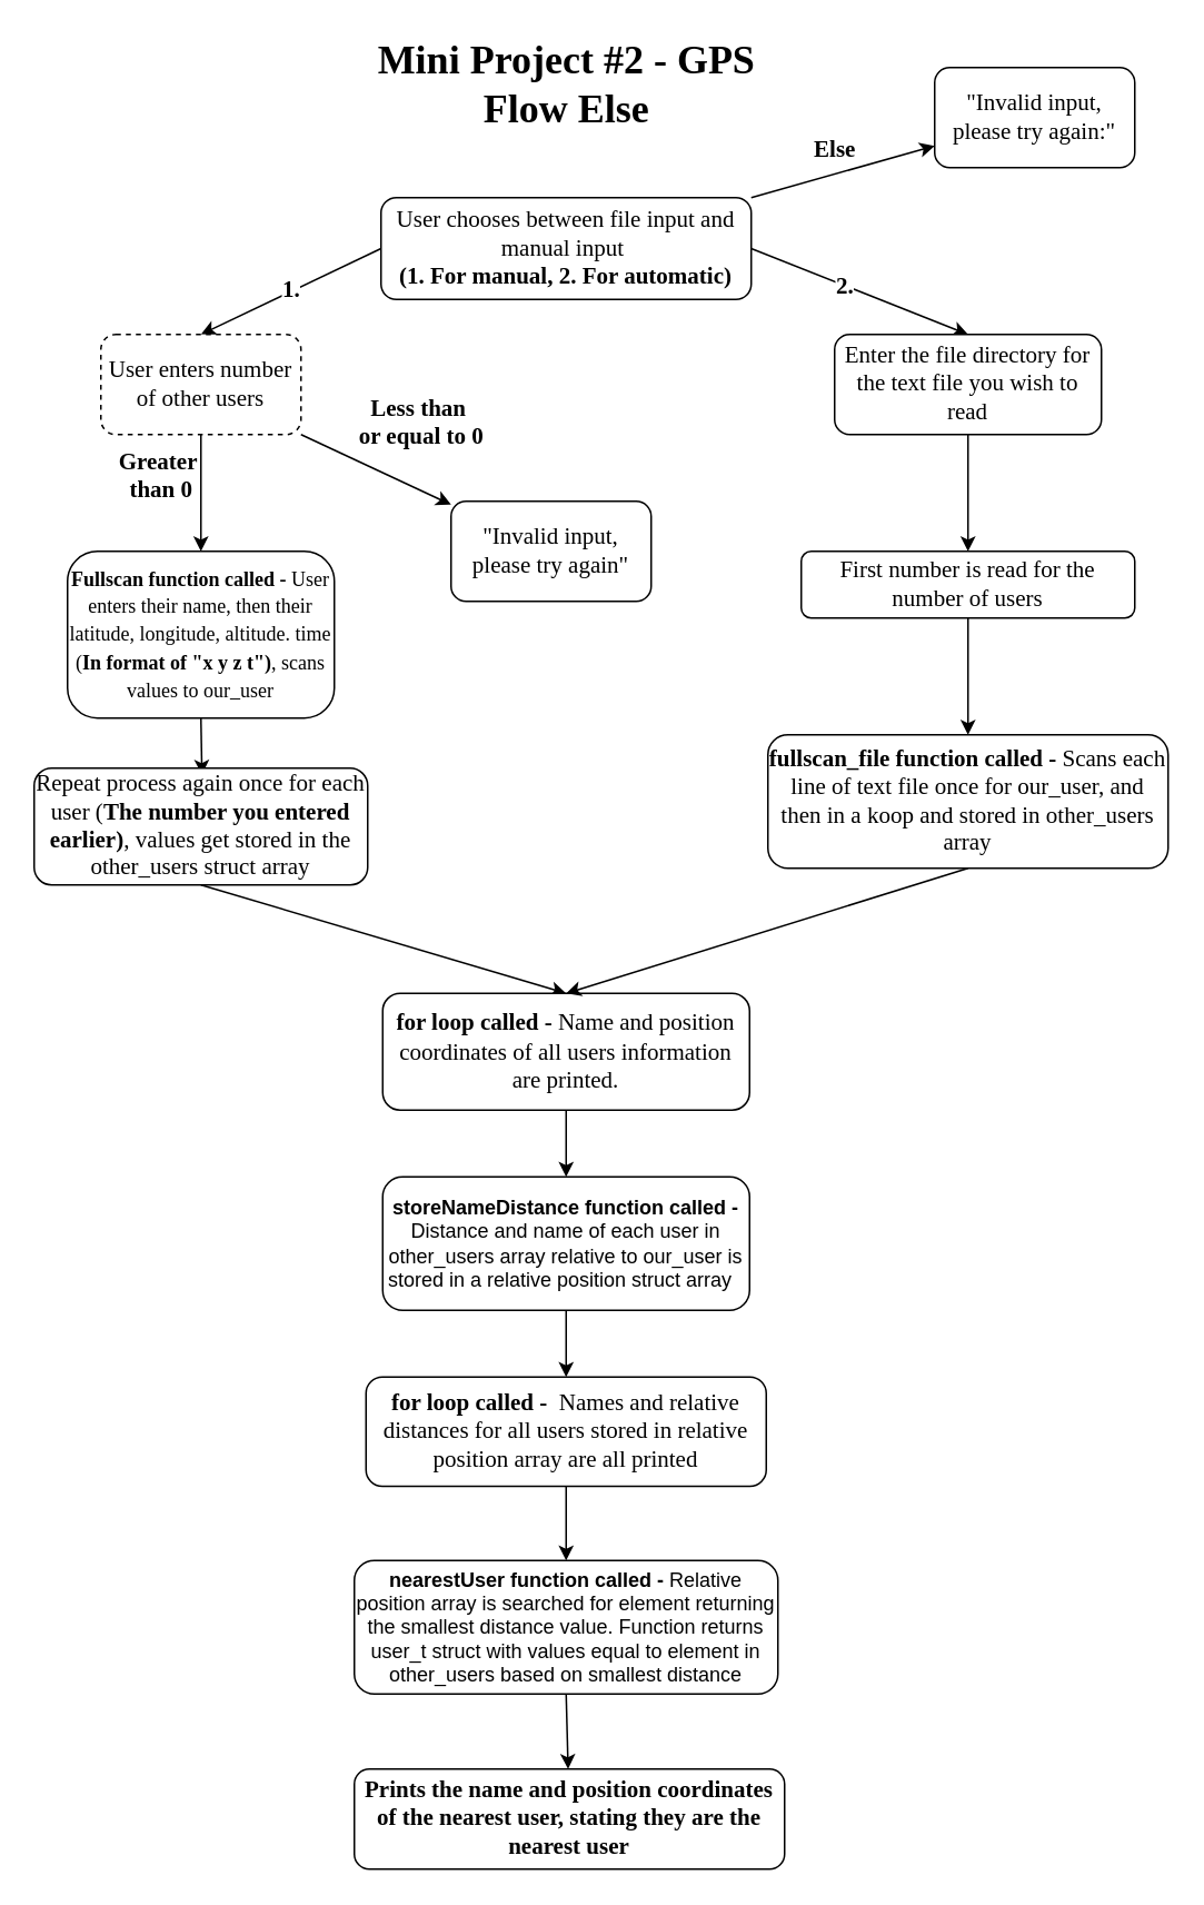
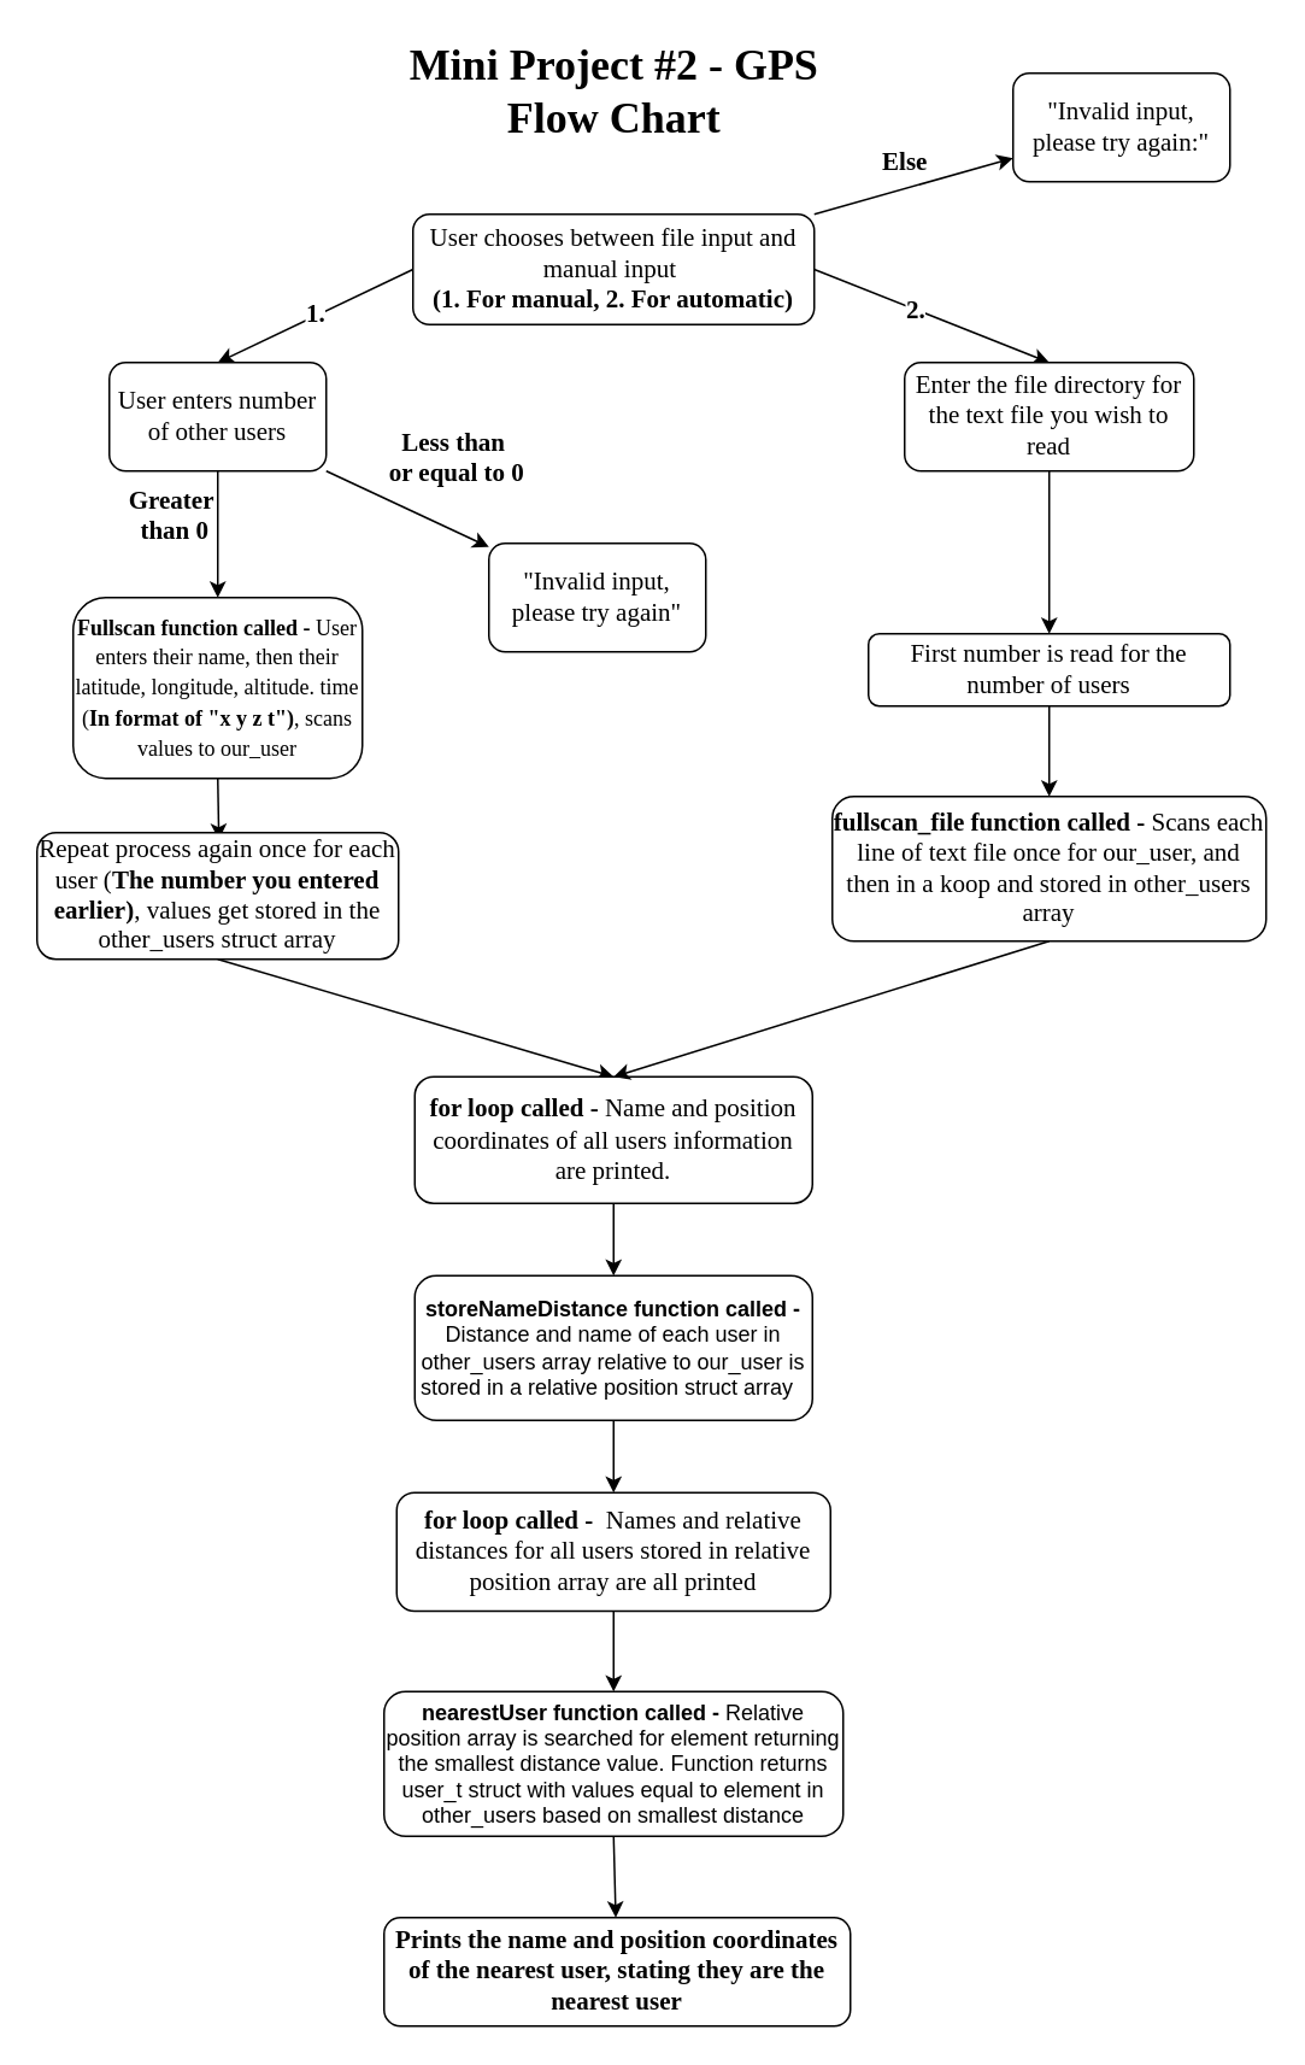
- <mxCell id="6" value="Mini Project #2 - GPS&lt;br&gt;Flow Else" style="text;strokeColor=none;fillColor=none;html=1;fontSize=24;fontStyle=1;verticalAlign=middle;align=center;fontFamily=Times New Roman;" parent="1" vertex="1"><mxGeometry x="220" y="20" width="238" height="60" as="geometry" /></mxCell>
+ <mxCell id="6" value="Mini Project #2 - GPS&lt;br&gt;Flow Chart" style="text;strokeColor=none;fillColor=none;html=1;fontSize=24;fontStyle=1;verticalAlign=middle;align=center;fontFamily=Times New Roman;" parent="1" vertex="1"><mxGeometry x="220" y="20" width="238" height="60" as="geometry" /></mxCell>
- <mxCell id="7" value="User enters number of other users" style="rounded=1;whiteSpace=wrap;html=1;fontFamily=Times New Roman;fontSize=14;dashed=1;" parent="1" vertex="1"><mxGeometry x="60" y="200" width="120" height="60" as="geometry" /></mxCell>
+ <mxCell id="7" value="User enters number of other users" style="rounded=1;whiteSpace=wrap;html=1;fontFamily=Times New Roman;fontSize=14;" parent="1" vertex="1"><mxGeometry x="60" y="200" width="120" height="60" as="geometry" /></mxCell>
- <mxCell id="28" value="First number is read for the number of users" style="rounded=1;whiteSpace=wrap;html=1;fontFamily=Times New Roman;fontSize=14;" vertex="1" parent="1"><mxGeometry x="480" y="330" width="200" height="40" as="geometry" /></mxCell>
+ <mxCell id="28" value="First number is read for the number of users" style="rounded=1;whiteSpace=wrap;html=1;fontFamily=Times New Roman;fontSize=14;" vertex="1" parent="1"><mxGeometry x="480" y="350" width="200" height="40" as="geometry" /></mxCell>
